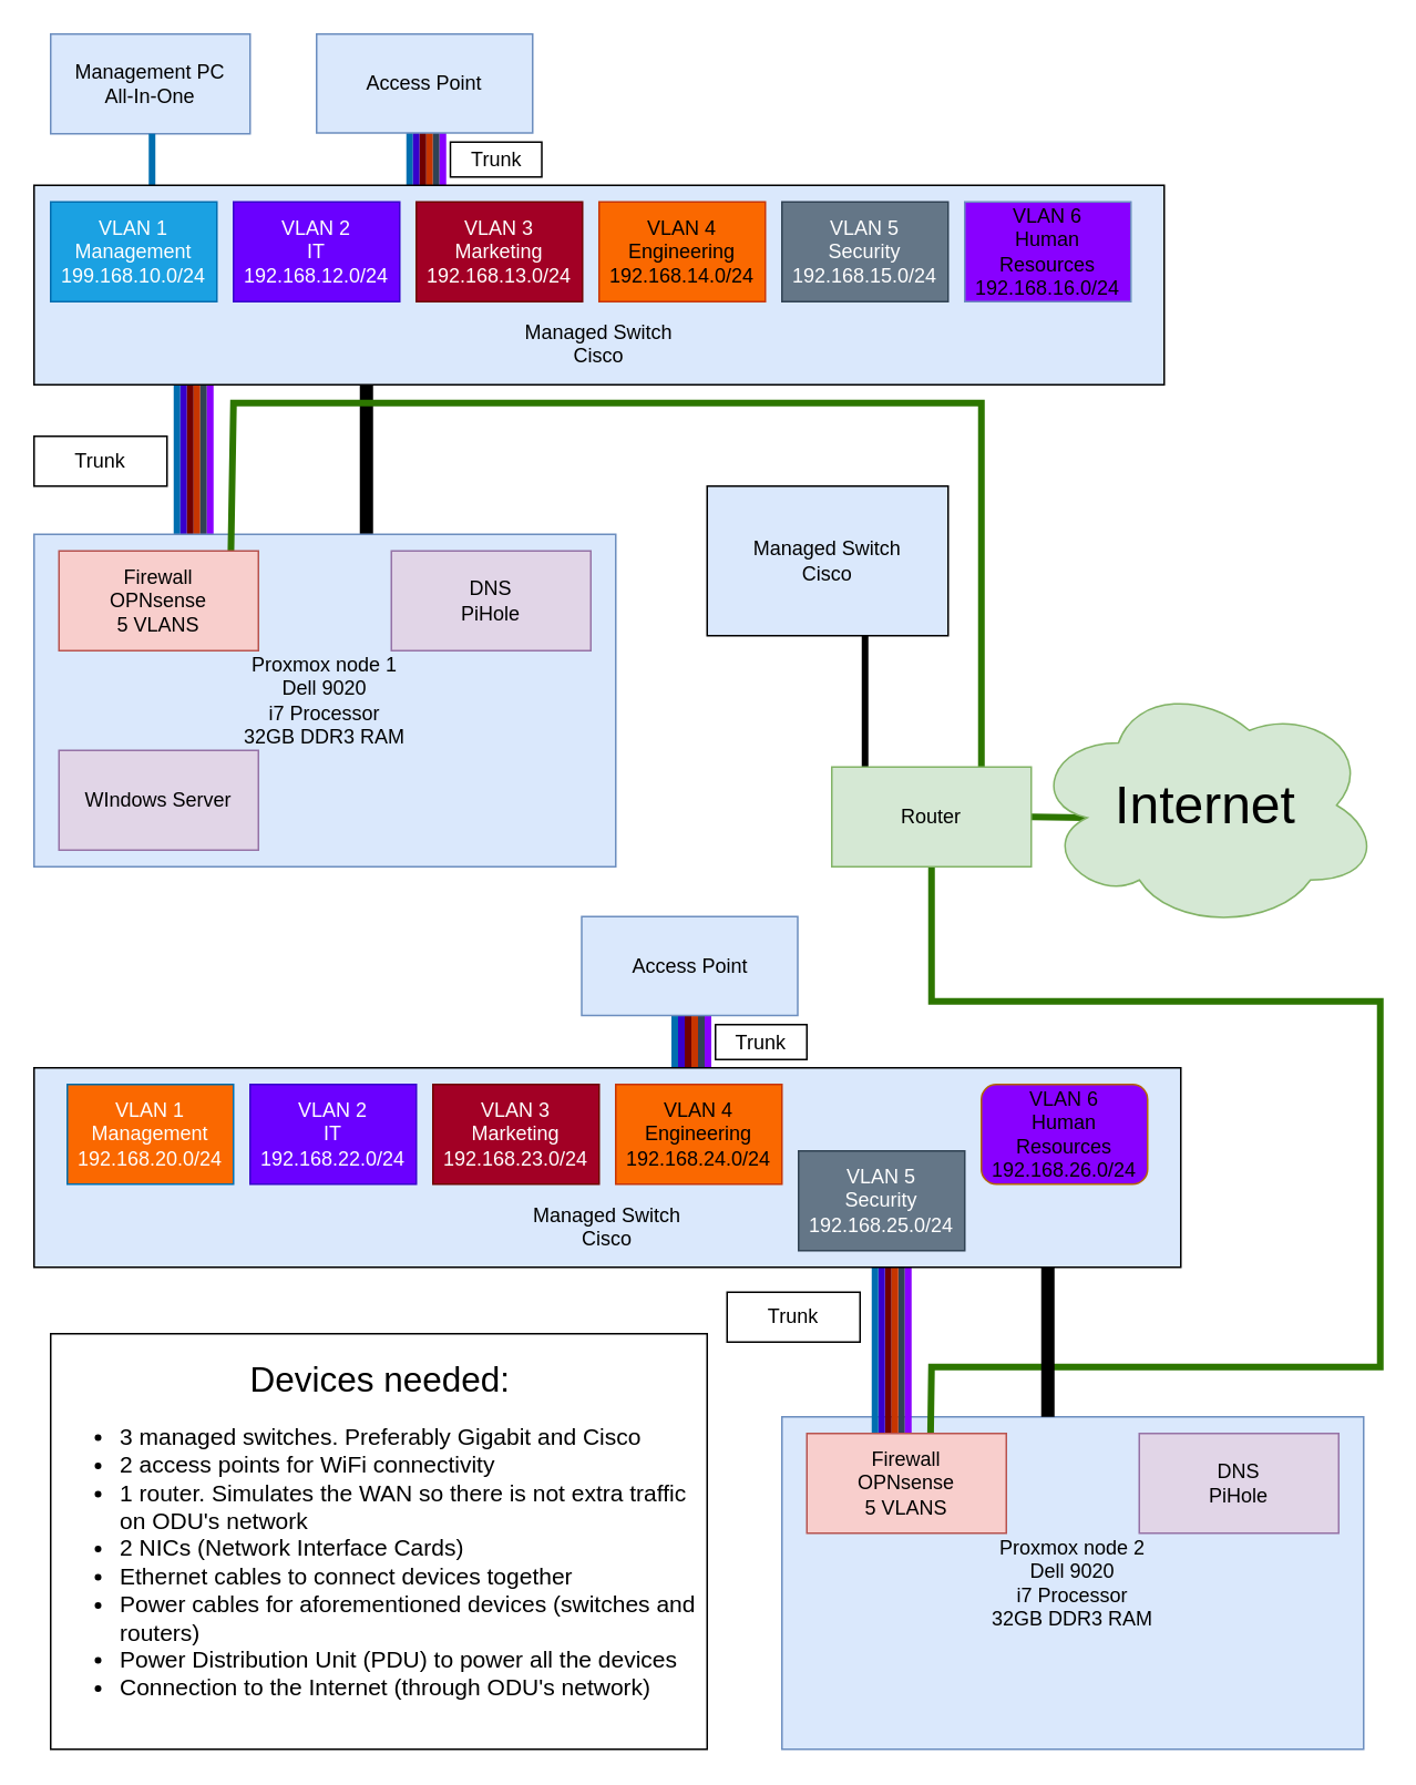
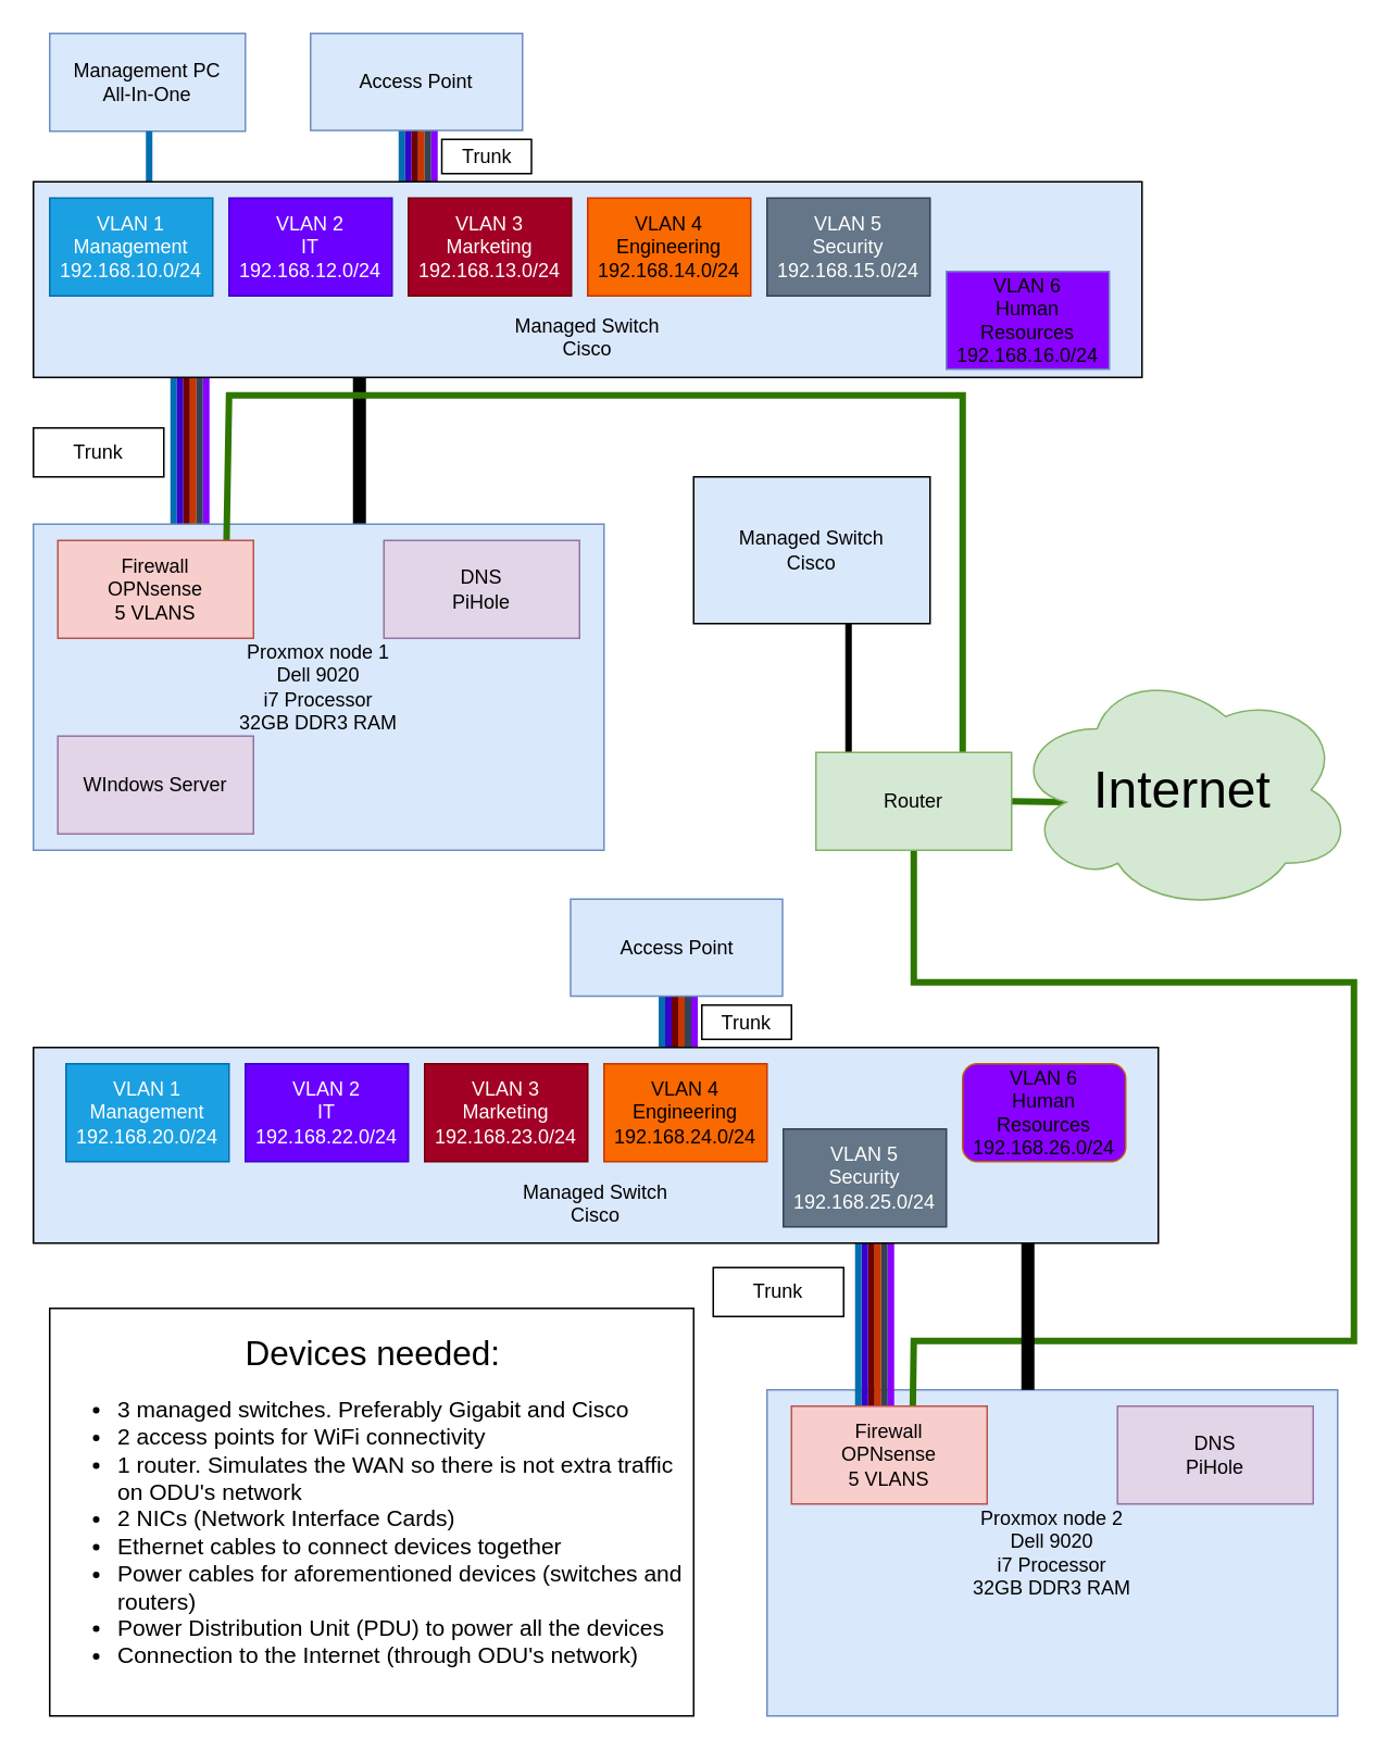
- <mxCell id="51" value="VLAN 1&lt;br&gt;Management&lt;br&gt;199.168.10.0/24" style="rounded=0;whiteSpace=wrap;html=1;fillColor=#1ba1e2;fontColor=#ffffff;strokeColor=#006EAF;" parent="49" vertex="1"><mxGeometry x="10" y="10" width="100" height="60" as="geometry" /></mxCell>
+ <mxCell id="51" value="VLAN 1&lt;br&gt;Management&lt;br&gt;192.168.10.0/24" style="rounded=0;whiteSpace=wrap;html=1;fillColor=#1ba1e2;fontColor=#ffffff;strokeColor=#006EAF;" parent="49" vertex="1"><mxGeometry x="10" y="10" width="100" height="60" as="geometry" /></mxCell>
- <mxCell id="56" value="VLAN 6&lt;br&gt;Human Resources&lt;br&gt;192.168.16.0/24" style="rounded=0;whiteSpace=wrap;html=1;fillColor=#8800FF;strokeColor=#6c8ebf;gradientColor=none;" parent="49" vertex="1"><mxGeometry x="560" y="10" width="100" height="60" as="geometry" /></mxCell>
+ <mxCell id="56" value="VLAN 6&lt;br&gt;Human Resources&lt;br&gt;192.168.16.0/24" style="rounded=0;whiteSpace=wrap;html=1;fillColor=#8800FF;strokeColor=#6c8ebf;gradientColor=none;" parent="49" vertex="1"><mxGeometry x="560" y="55" width="100" height="60" as="geometry" /></mxCell>
- <mxCell id="59" value="VLAN 1&lt;br&gt;Management&lt;br&gt;192.168.20.0/24" style="rounded=0;whiteSpace=wrap;html=1;fillColor=#fa6800;fontColor=#ffffff;strokeColor=#006EAF;" parent="57" vertex="1"><mxGeometry x="20" y="10" width="100" height="60" as="geometry" /></mxCell>
+ <mxCell id="59" value="VLAN 1&lt;br&gt;Management&lt;br&gt;192.168.20.0/24" style="rounded=0;whiteSpace=wrap;html=1;fillColor=#1ba1e2;fontColor=#ffffff;strokeColor=#006EAF;" parent="57" vertex="1"><mxGeometry x="20" y="10" width="100" height="60" as="geometry" /></mxCell>
